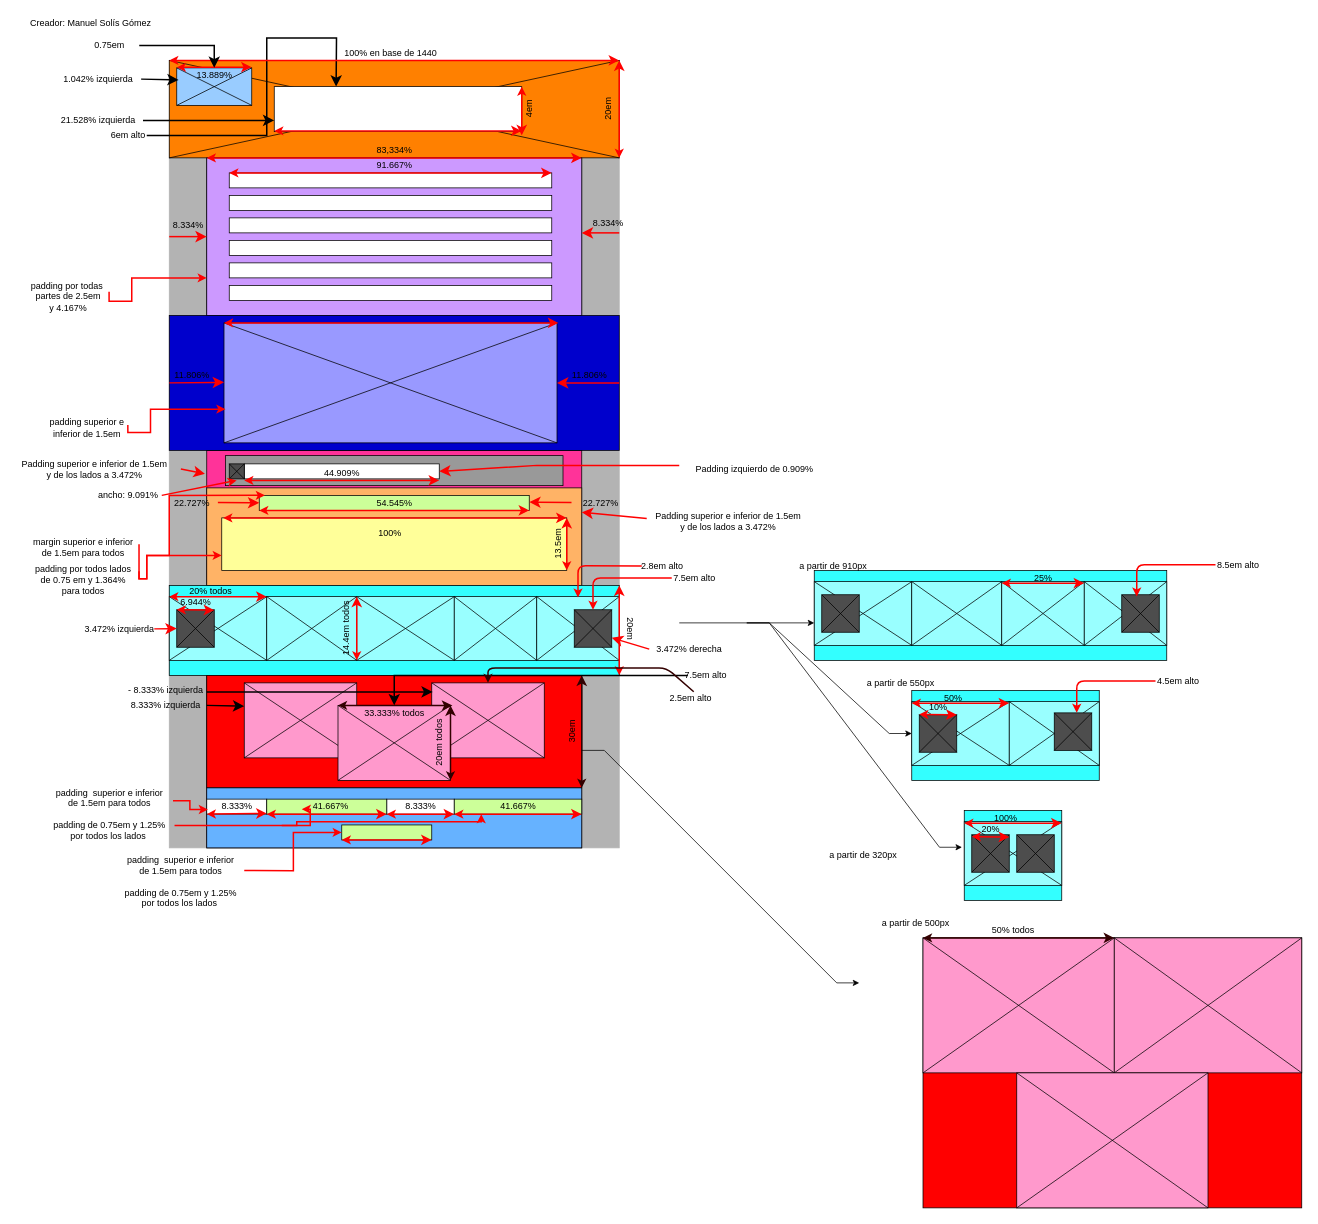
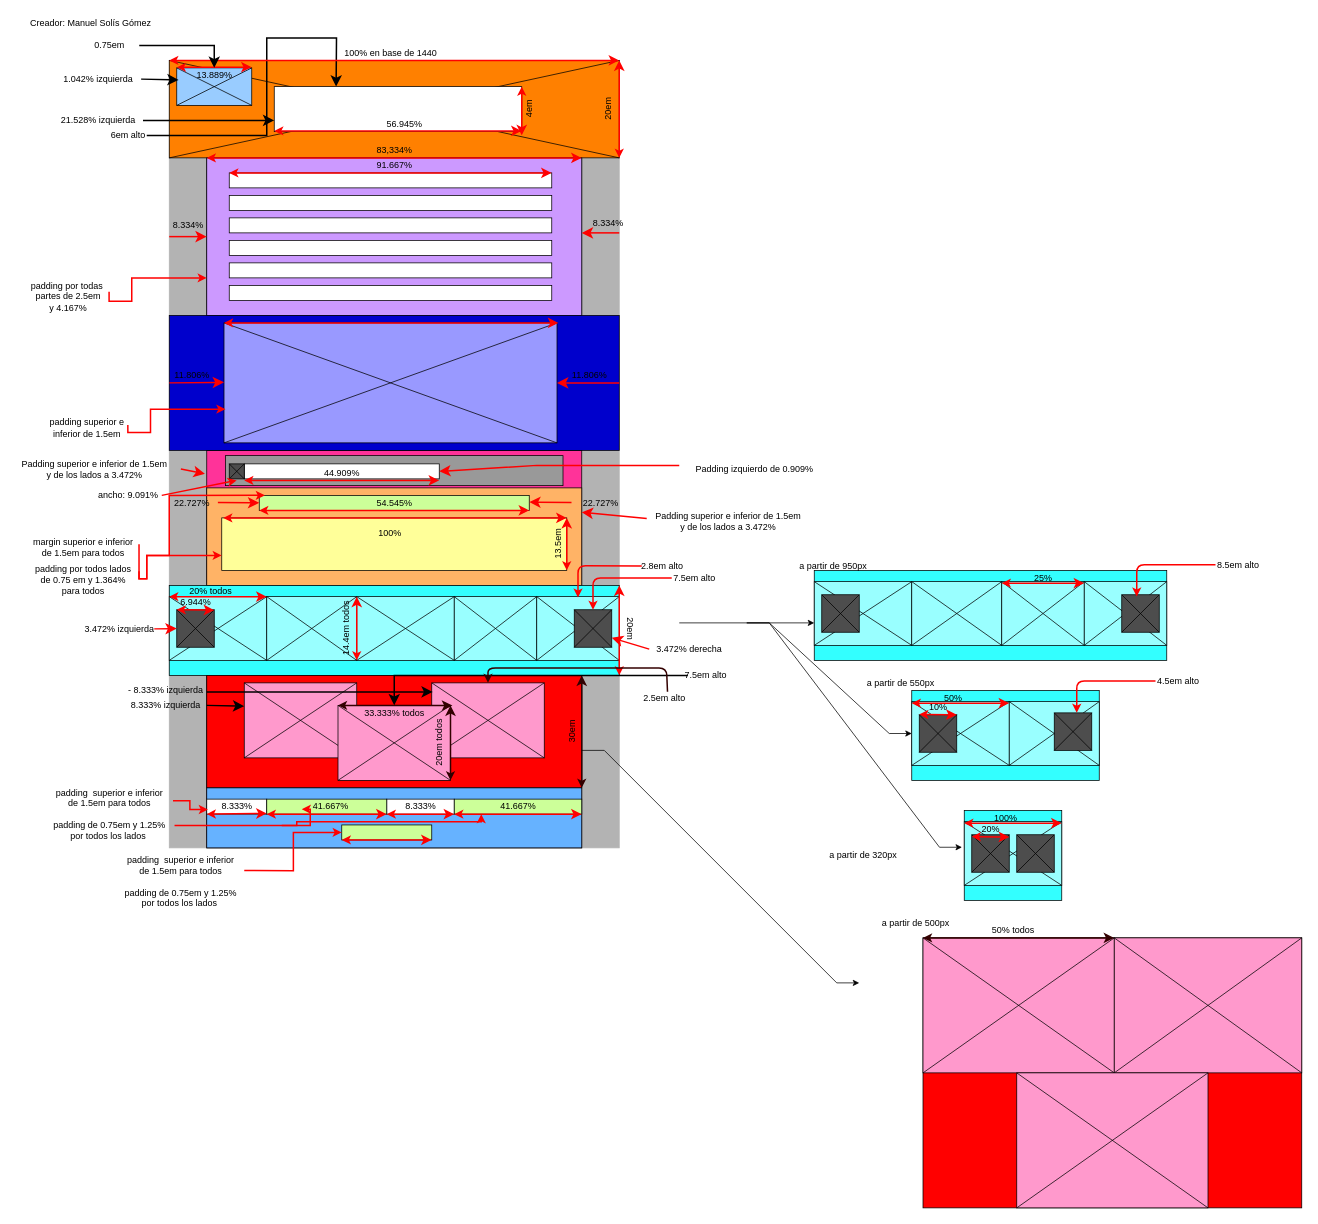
+ <mxCell id="136" value="56.945%&amp;nbsp;" style="text;html=1;align=center;verticalAlign=middle;resizable=0;points=[];autosize=1;strokeColor=none;fillColor=none;" parent="1" vertex="1"><mxGeometry x="505" y="155" width="70" height="20" as="geometry" /></mxCell>
- <mxCell id="255" value="a partir de 910px" style="text;html=1;align=center;verticalAlign=middle;resizable=0;points=[];autosize=1;strokeColor=none;fillColor=none;" parent="1" vertex="1"><mxGeometry x="1055" y="744" width="110" height="20" as="geometry" /></mxCell>
+ <mxCell id="255" value="a partir de 950px" style="text;html=1;align=center;verticalAlign=middle;resizable=0;points=[];autosize=1;strokeColor=none;fillColor=none;" parent="1" vertex="1"><mxGeometry x="1055" y="744" width="110" height="20" as="geometry" /></mxCell>
- <mxCell id="167" value="2.5em alto" style="text;html=1;align=center;verticalAlign=middle;resizable=0;points=[];autosize=1;strokeColor=none;" parent="1" vertex="1"><mxGeometry x="885" y="920" width="70" height="20" as="geometry" /></mxCell>
+ <mxCell id="167" value="2.5em alto" style="text;html=1;align=center;verticalAlign=middle;resizable=0;points=[];autosize=1;strokeColor=none;" parent="1" vertex="1"><mxGeometry x="850" y="920" width="70" height="20" as="geometry" /></mxCell>
